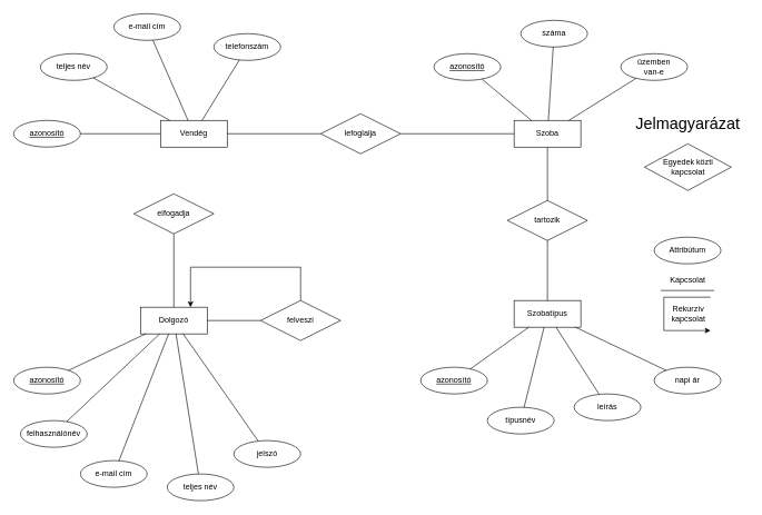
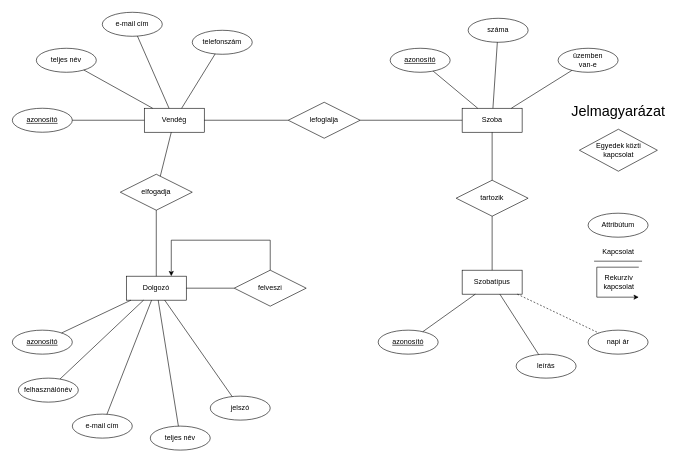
+ <mxCell id="34" value="" style="endArrow=none;html=1;rounded=0;" edge="1" parent="1" source="33" target="2"><mxGeometry relative="1" as="geometry"><mxPoint x="130" y="210" as="sourcePoint" /><mxPoint x="250" y="210" as="targetPoint" /></mxGeometry></mxCell>
- <mxCell id="29" value="" style="endArrow=none;html=1;rounded=0;" edge="1" parent="1" source="21" target="28"><mxGeometry relative="1" as="geometry"><mxPoint x="540" y="510" as="sourcePoint" /><mxPoint x="1070" y="500" as="targetPoint" /></mxGeometry></mxCell>
+ <mxCell id="29" value="" style="endArrow=none;html=1;rounded=0;dashed=1;" edge="1" parent="1" source="21" target="28"><mxGeometry relative="1" as="geometry"><mxPoint x="540" y="510" as="sourcePoint" /><mxPoint x="1070" y="500" as="targetPoint" /></mxGeometry></mxCell>
- <mxCell id="31" value="" style="endArrow=none;html=1;rounded=0;" edge="1" parent="1" source="21" target="26"><mxGeometry relative="1" as="geometry"><mxPoint x="803" y="510" as="sourcePoint" /><mxPoint x="669" y="583" as="targetPoint" /></mxGeometry></mxCell>
- <mxCell id="26" value="típusnév" style="ellipse;whiteSpace=wrap;html=1;align=center;" vertex="1" parent="1"><mxGeometry x="730" y="610" width="100" height="40" as="geometry" /></mxCell>
